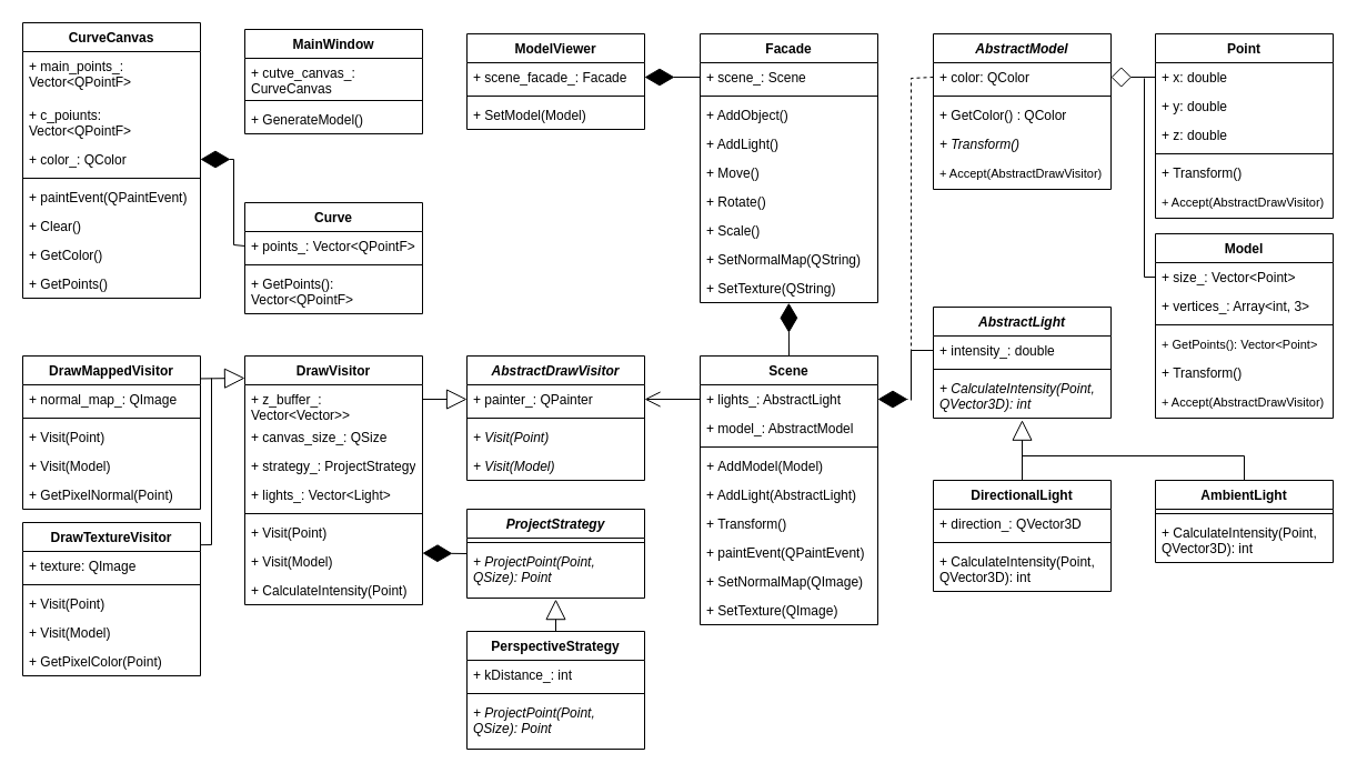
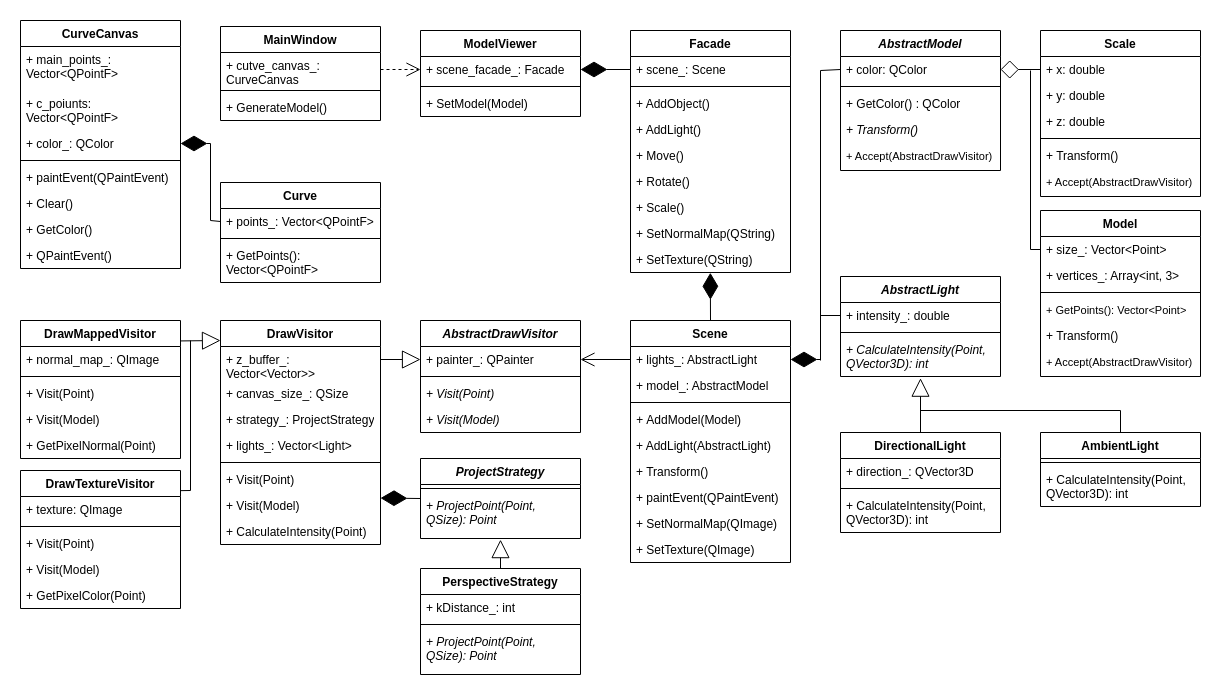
- <mxCell id="21" value="Point" style="swimlane;fontStyle=1;align=center;verticalAlign=top;childLayout=stackLayout;horizontal=1;startSize=26;horizontalStack=0;resizeParent=1;resizeParentMax=0;resizeLast=0;collapsible=1;marginBottom=0;whiteSpace=wrap;html=1;" parent="1" vertex="1"><mxGeometry x="1040" y="30" width="160" height="166" as="geometry" /></mxCell>
+ <mxCell id="21" value="Scale" style="swimlane;fontStyle=1;align=center;verticalAlign=top;childLayout=stackLayout;horizontal=1;startSize=26;horizontalStack=0;resizeParent=1;resizeParentMax=0;resizeLast=0;collapsible=1;marginBottom=0;whiteSpace=wrap;html=1;" parent="1" vertex="1"><mxGeometry x="1040" y="30" width="160" height="166" as="geometry" /></mxCell>
+ <mxCell id="120" value="" style="endArrow=open;endSize=12;dashed=1;html=1;rounded=0;exitX=1;exitY=0.5;exitDx=0;exitDy=0;entryX=0;entryY=0.5;entryDx=0;entryDy=0;" parent="1" source="69" target="65" edge="1"><mxGeometry width="160" relative="1" as="geometry"><mxPoint x="400" y="150" as="sourcePoint" /><mxPoint x="560" y="150" as="targetPoint" /></mxGeometry></mxCell>
- <mxCell id="121" value="" style="endArrow=diamondThin;endFill=1;endSize=24;html=1;rounded=0;entryX=1;entryY=0.5;entryDx=0;entryDy=0;exitX=0;exitY=0.5;exitDx=0;exitDy=0;dashed=1;" parent="1" source="29" target="12" edge="1"><mxGeometry width="160" relative="1" as="geometry"><mxPoint x="680" y="119" as="sourcePoint" /><mxPoint x="630" y="119" as="targetPoint" /><Array as="points"><mxPoint x="820" y="70" /><mxPoint x="820" y="359" /></Array></mxGeometry></mxCell>
+ <mxCell id="121" value="" style="endArrow=diamondThin;endFill=1;endSize=24;html=1;rounded=0;entryX=1;entryY=0.5;entryDx=0;entryDy=0;exitX=0;exitY=0.5;exitDx=0;exitDy=0;" parent="1" source="29" target="12" edge="1"><mxGeometry width="160" relative="1" as="geometry"><mxPoint x="680" y="119" as="sourcePoint" /><mxPoint x="630" y="119" as="targetPoint" /><Array as="points"><mxPoint x="820" y="70" /><mxPoint x="820" y="359" /></Array></mxGeometry></mxCell>
- <mxCell id="53" value="&lt;font style=&quot;font-size: 12px;&quot;&gt;+ GetPoints()&lt;/font&gt;" style="text;strokeColor=none;fillColor=none;align=left;verticalAlign=top;spacingLeft=4;spacingRight=4;overflow=hidden;rotatable=0;points=[[0,0.5],[1,0.5]];portConstraint=eastwest;whiteSpace=wrap;html=1;" parent="45" vertex="1"><mxGeometry y="222" width="160" height="26" as="geometry" /></mxCell>
+ <mxCell id="53" value="&lt;font style=&quot;font-size: 12px;&quot;&gt;+ QPaintEvent()&lt;/font&gt;" style="text;strokeColor=none;fillColor=none;align=left;verticalAlign=top;spacingLeft=4;spacingRight=4;overflow=hidden;rotatable=0;points=[[0,0.5],[1,0.5]];portConstraint=eastwest;whiteSpace=wrap;html=1;" parent="45" vertex="1"><mxGeometry y="222" width="160" height="26" as="geometry" /></mxCell>
